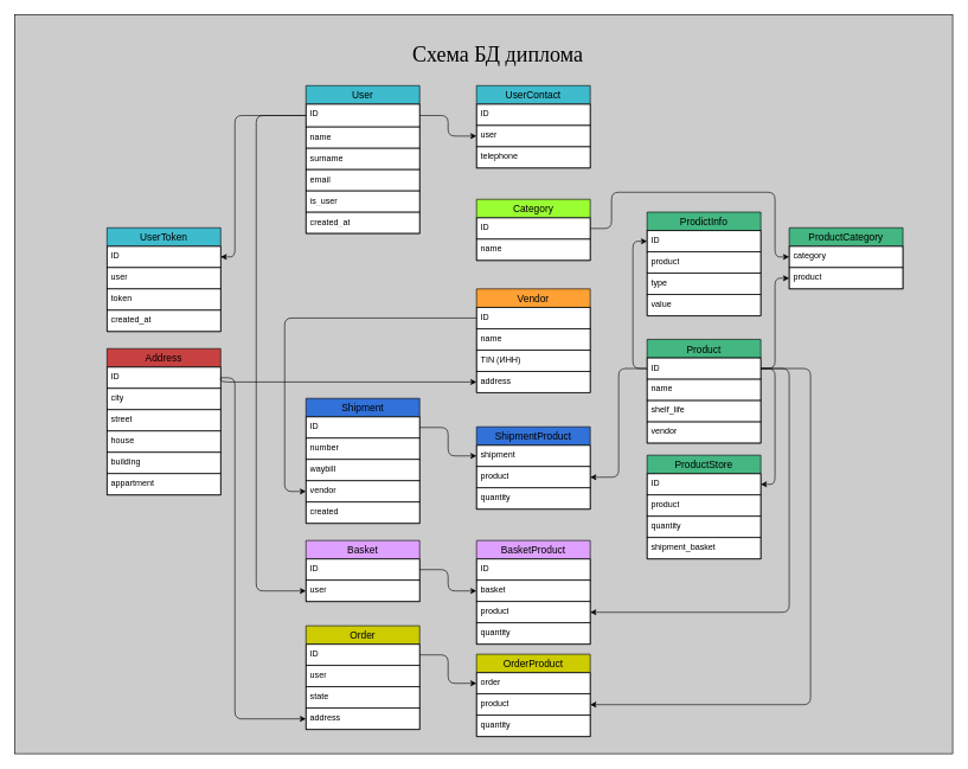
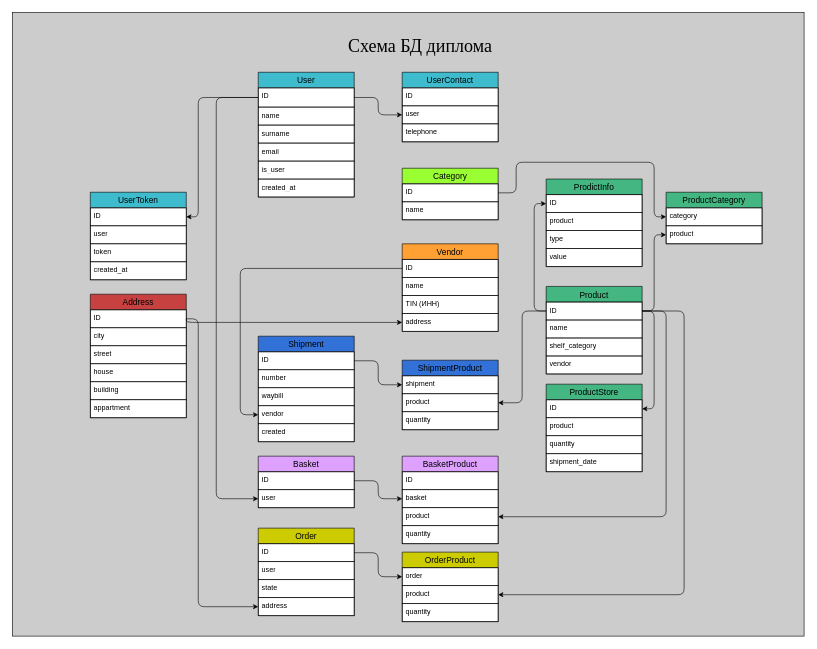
- <mxCell id="29" value="shelf_life" style="text;strokeColor=default;fillColor=none;spacingLeft=4;spacingRight=4;overflow=hidden;rotatable=0;points=[[0,0.5],[1,0.5]];portConstraint=eastwest;fontSize=12;whiteSpace=wrap;html=1;" vertex="1" parent="26"><mxGeometry y="86" width="160" height="30" as="geometry" /></mxCell>
+ <mxCell id="29" value="shelf_category" style="text;strokeColor=default;fillColor=none;spacingLeft=4;spacingRight=4;overflow=hidden;rotatable=0;points=[[0,0.5],[1,0.5]];portConstraint=eastwest;fontSize=12;whiteSpace=wrap;html=1;" vertex="1" parent="26"><mxGeometry y="86" width="160" height="30" as="geometry" /></mxCell>
- <mxCell id="62" value="shipment_basket" style="text;strokeColor=default;fillColor=none;spacingLeft=4;spacingRight=4;overflow=hidden;rotatable=0;points=[[0,0.5],[1,0.5]];portConstraint=eastwest;fontSize=12;whiteSpace=wrap;html=1;" vertex="1" parent="58"><mxGeometry y="116" width="160" height="30" as="geometry" /></mxCell>
+ <mxCell id="62" value="shipment_date" style="text;strokeColor=default;fillColor=none;spacingLeft=4;spacingRight=4;overflow=hidden;rotatable=0;points=[[0,0.5],[1,0.5]];portConstraint=eastwest;fontSize=12;whiteSpace=wrap;html=1;" vertex="1" parent="58"><mxGeometry y="116" width="160" height="30" as="geometry" /></mxCell>
